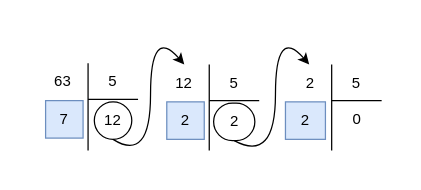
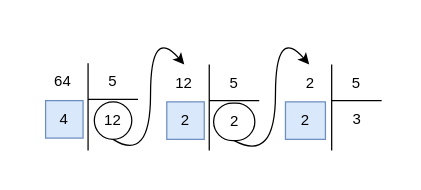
- <mxCell id="2" value="63" style="text;html=1;strokeColor=none;fillColor=none;align=center;verticalAlign=middle;whiteSpace=wrap;rounded=0;" vertex="1" parent="1"><mxGeometry x="20" y="50" width="60" height="30" as="geometry" /></mxCell>
+ <mxCell id="2" value="64" style="text;html=1;strokeColor=none;fillColor=none;align=center;verticalAlign=middle;whiteSpace=wrap;rounded=0;" vertex="1" parent="1"><mxGeometry x="20" y="50" width="60" height="30" as="geometry" /></mxCell>
- <mxCell id="5" value="7" style="text;html=1;strokeColor=#6c8ebf;fillColor=#dae8fc;align=center;verticalAlign=middle;whiteSpace=wrap;rounded=0;" vertex="1" parent="1"><mxGeometry x="36" y="80" width="30" height="30" as="geometry" /></mxCell>
+ <mxCell id="5" value="4" style="text;html=1;strokeColor=#6c8ebf;fillColor=#dae8fc;align=center;verticalAlign=middle;whiteSpace=wrap;rounded=0;" vertex="1" parent="1"><mxGeometry x="36" y="80" width="30" height="30" as="geometry" /></mxCell>
- <mxCell id="16" value="0" style="text;html=1;strokeColor=none;fillColor=none;align=center;verticalAlign=middle;whiteSpace=wrap;rounded=0;" vertex="1" parent="1"><mxGeometry x="272.5" y="80" width="25" height="30" as="geometry" /></mxCell>
+ <mxCell id="16" value="3" style="text;html=1;strokeColor=none;fillColor=none;align=center;verticalAlign=middle;whiteSpace=wrap;rounded=0;" vertex="1" parent="1"><mxGeometry x="272.5" y="80" width="25" height="30" as="geometry" /></mxCell>
